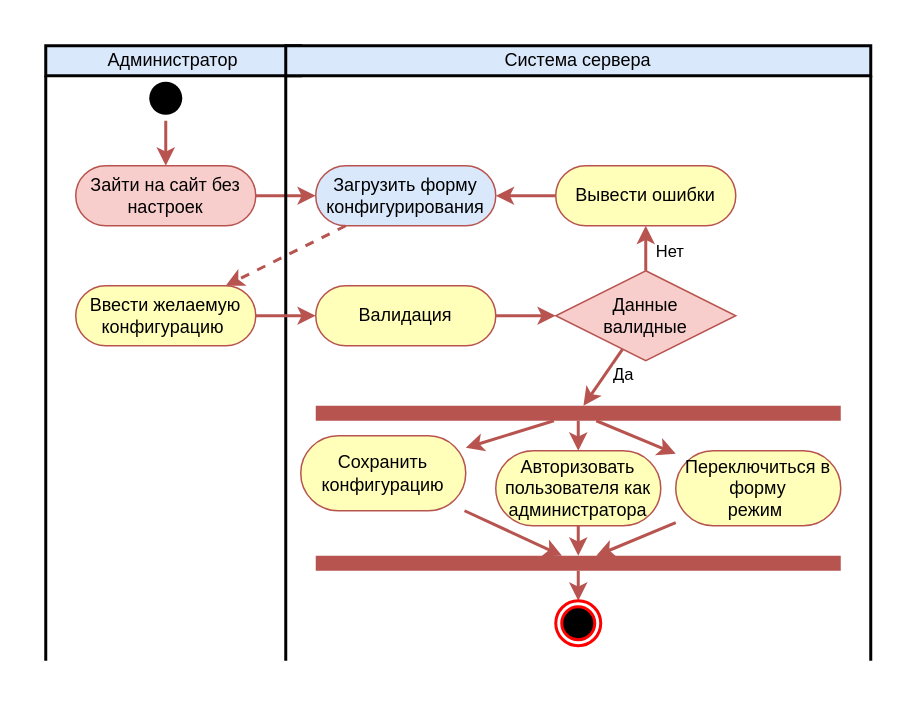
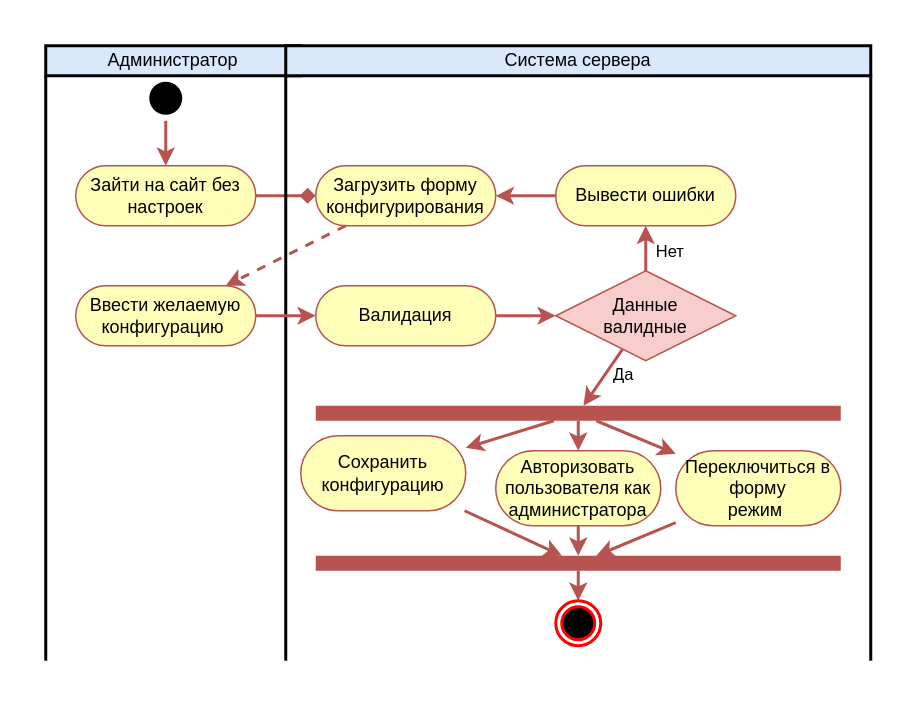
- <mxCell id="6" value="Зайти на сайт без настроек" style="rounded=1;whiteSpace=wrap;html=1;comic=0;strokeWidth=1;fillColor=#f8cecc;arcSize=50;strokeColor=#B85450;" parent="1" vertex="1"><mxGeometry x="50" y="110" width="120" height="40" as="geometry" /></mxCell>
+ <mxCell id="6" value="Зайти на сайт без настроек" style="rounded=1;whiteSpace=wrap;html=1;comic=0;strokeWidth=1;fillColor=#ffffb9;arcSize=50;strokeColor=#B85450;" parent="1" vertex="1"><mxGeometry x="50" y="110" width="120" height="40" as="geometry" /></mxCell>
- <mxCell id="5" style="rounded=0;orthogonalLoop=1;jettySize=auto;html=1;strokeWidth=2;fillColor=#f8cecc;strokeColor=#b85450;" parent="1" source="6" target="7" edge="1"><mxGeometry relative="1" as="geometry" /></mxCell>
+ <mxCell id="5" style="rounded=0;orthogonalLoop=1;jettySize=auto;html=1;strokeWidth=2;fillColor=#f8cecc;strokeColor=#b85450;endArrow=diamond;" parent="1" source="6" target="7" edge="1"><mxGeometry relative="1" as="geometry" /></mxCell>
- <mxCell id="7" value="Загрузить форму конфигурирования" style="rounded=1;whiteSpace=wrap;html=1;comic=0;strokeWidth=1;fillColor=#dae8fc;arcSize=50;strokeColor=#B85450;" parent="1" vertex="1"><mxGeometry x="210" y="110" width="120" height="40" as="geometry" /></mxCell>
+ <mxCell id="7" value="Загрузить форму конфигурирования" style="rounded=1;whiteSpace=wrap;html=1;comic=0;strokeWidth=1;fillColor=#ffffb9;arcSize=50;strokeColor=#B85450;" parent="1" vertex="1"><mxGeometry x="210" y="110" width="120" height="40" as="geometry" /></mxCell>
